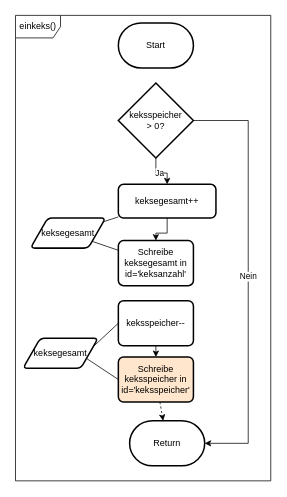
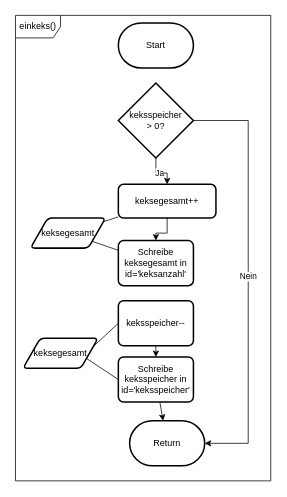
- <mxCell id="17" value="Schreibe keksspeicher in id='keksspeicher'" style="rounded=1;whiteSpace=wrap;html=1;absoluteArcSize=1;arcSize=14;strokeWidth=2;fillColor=#ffe6cc;" vertex="1" parent="1"><mxGeometry x="157" y="475" width="100" height="60" as="geometry" /></mxCell>
+ <mxCell id="17" value="Schreibe keksspeicher in id='keksspeicher'" style="rounded=1;whiteSpace=wrap;html=1;absoluteArcSize=1;arcSize=14;strokeWidth=2;" vertex="1" parent="1"><mxGeometry x="157" y="475" width="100" height="60" as="geometry" /></mxCell>
- <mxCell id="16" style="edgeStyle=none;rounded=0;orthogonalLoop=1;jettySize=auto;html=1;endArrow=classic;endFill=1;dashed=1;" edge="1" parent="1" source="17" target="7"><mxGeometry relative="1" as="geometry" /></mxCell>
+ <mxCell id="16" style="edgeStyle=none;rounded=0;orthogonalLoop=1;jettySize=auto;html=1;endArrow=classic;endFill=1;" edge="1" parent="1" source="17" target="7"><mxGeometry relative="1" as="geometry" /></mxCell>
